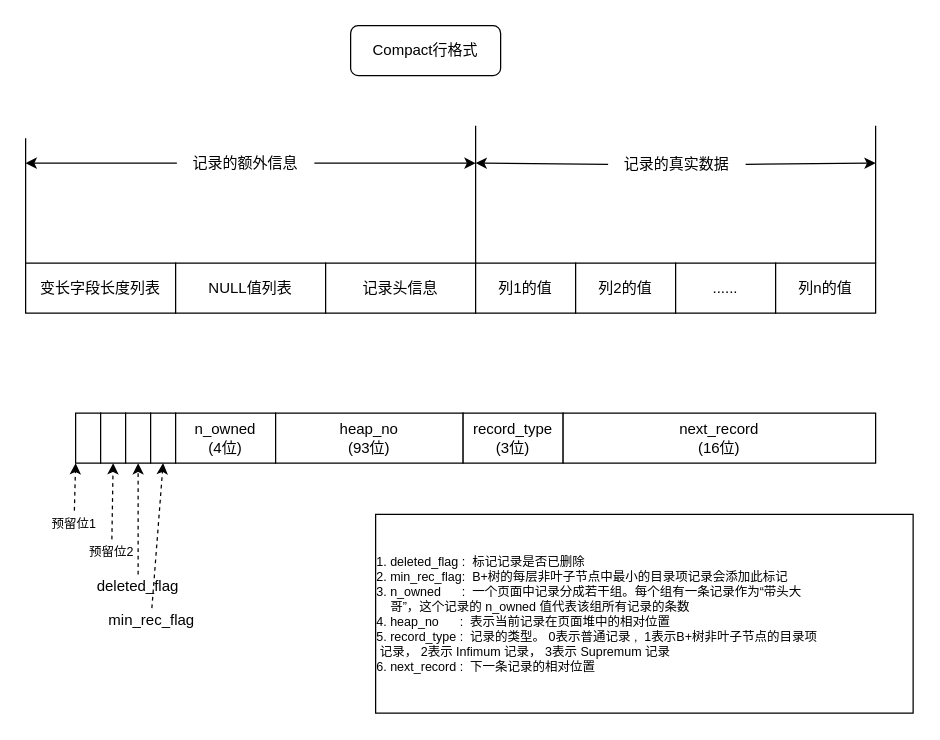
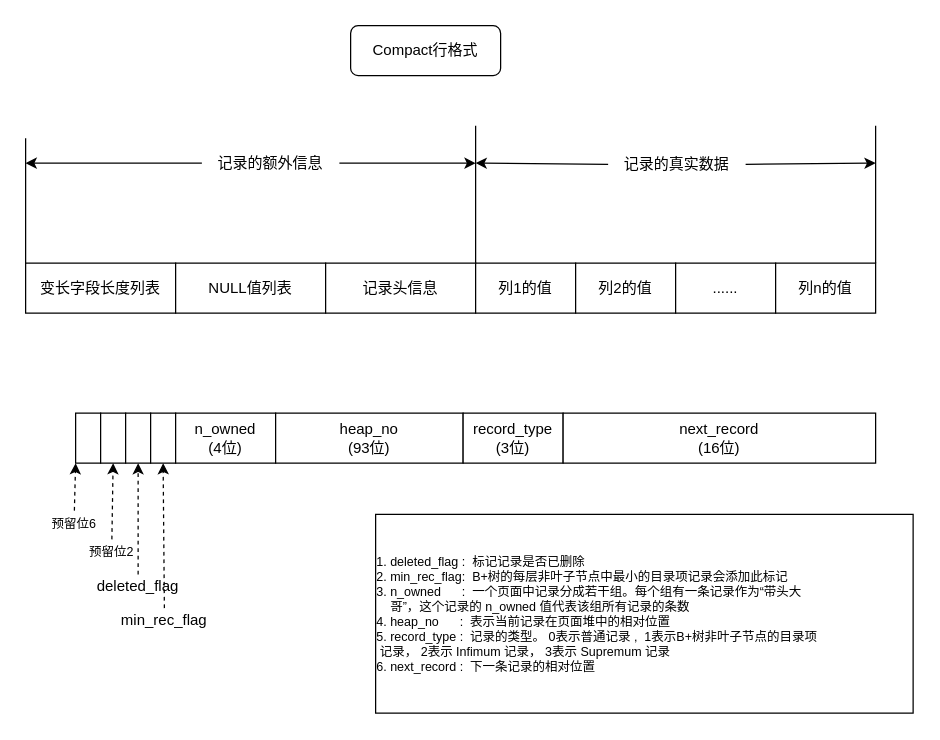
- <mxCell id="13" value="记录的额外信息" style="text;html=1;strokeColor=none;fillColor=none;align=center;verticalAlign=middle;whiteSpace=wrap;rounded=0;" vertex="1" parent="1"><mxGeometry x="141" y="115" width="110" height="30" as="geometry" /></mxCell>
+ <mxCell id="13" value="记录的额外信息" style="text;html=1;strokeColor=none;fillColor=none;align=center;verticalAlign=middle;whiteSpace=wrap;rounded=0;" vertex="1" parent="1"><mxGeometry x="161" y="115" width="110" height="30" as="geometry" /></mxCell>
- <mxCell id="25" value="&lt;font style=&quot;font-size: 10px;&quot;&gt;预留位1&lt;/font&gt;" style="text;html=1;strokeColor=none;fillColor=none;align=center;verticalAlign=middle;whiteSpace=wrap;rounded=0;" vertex="1" parent="1"><mxGeometry x="34" y="408" width="50" height="20" as="geometry" /></mxCell>
+ <mxCell id="25" value="&lt;font style=&quot;font-size: 10px;&quot;&gt;预留位6&lt;/font&gt;" style="text;html=1;strokeColor=none;fillColor=none;align=center;verticalAlign=middle;whiteSpace=wrap;rounded=0;" vertex="1" parent="1"><mxGeometry x="34" y="408" width="50" height="20" as="geometry" /></mxCell>
- <mxCell id="30" value="min_rec_flag" style="text;html=1;strokeColor=none;fillColor=none;align=center;verticalAlign=middle;whiteSpace=wrap;rounded=0;" vertex="1" parent="1"><mxGeometry x="96" y="486" width="50" height="20" as="geometry" /></mxCell>
+ <mxCell id="30" value="min_rec_flag" style="text;html=1;strokeColor=none;fillColor=none;align=center;verticalAlign=middle;whiteSpace=wrap;rounded=0;" vertex="1" parent="1"><mxGeometry x="106" y="486" width="50" height="20" as="geometry" /></mxCell>
